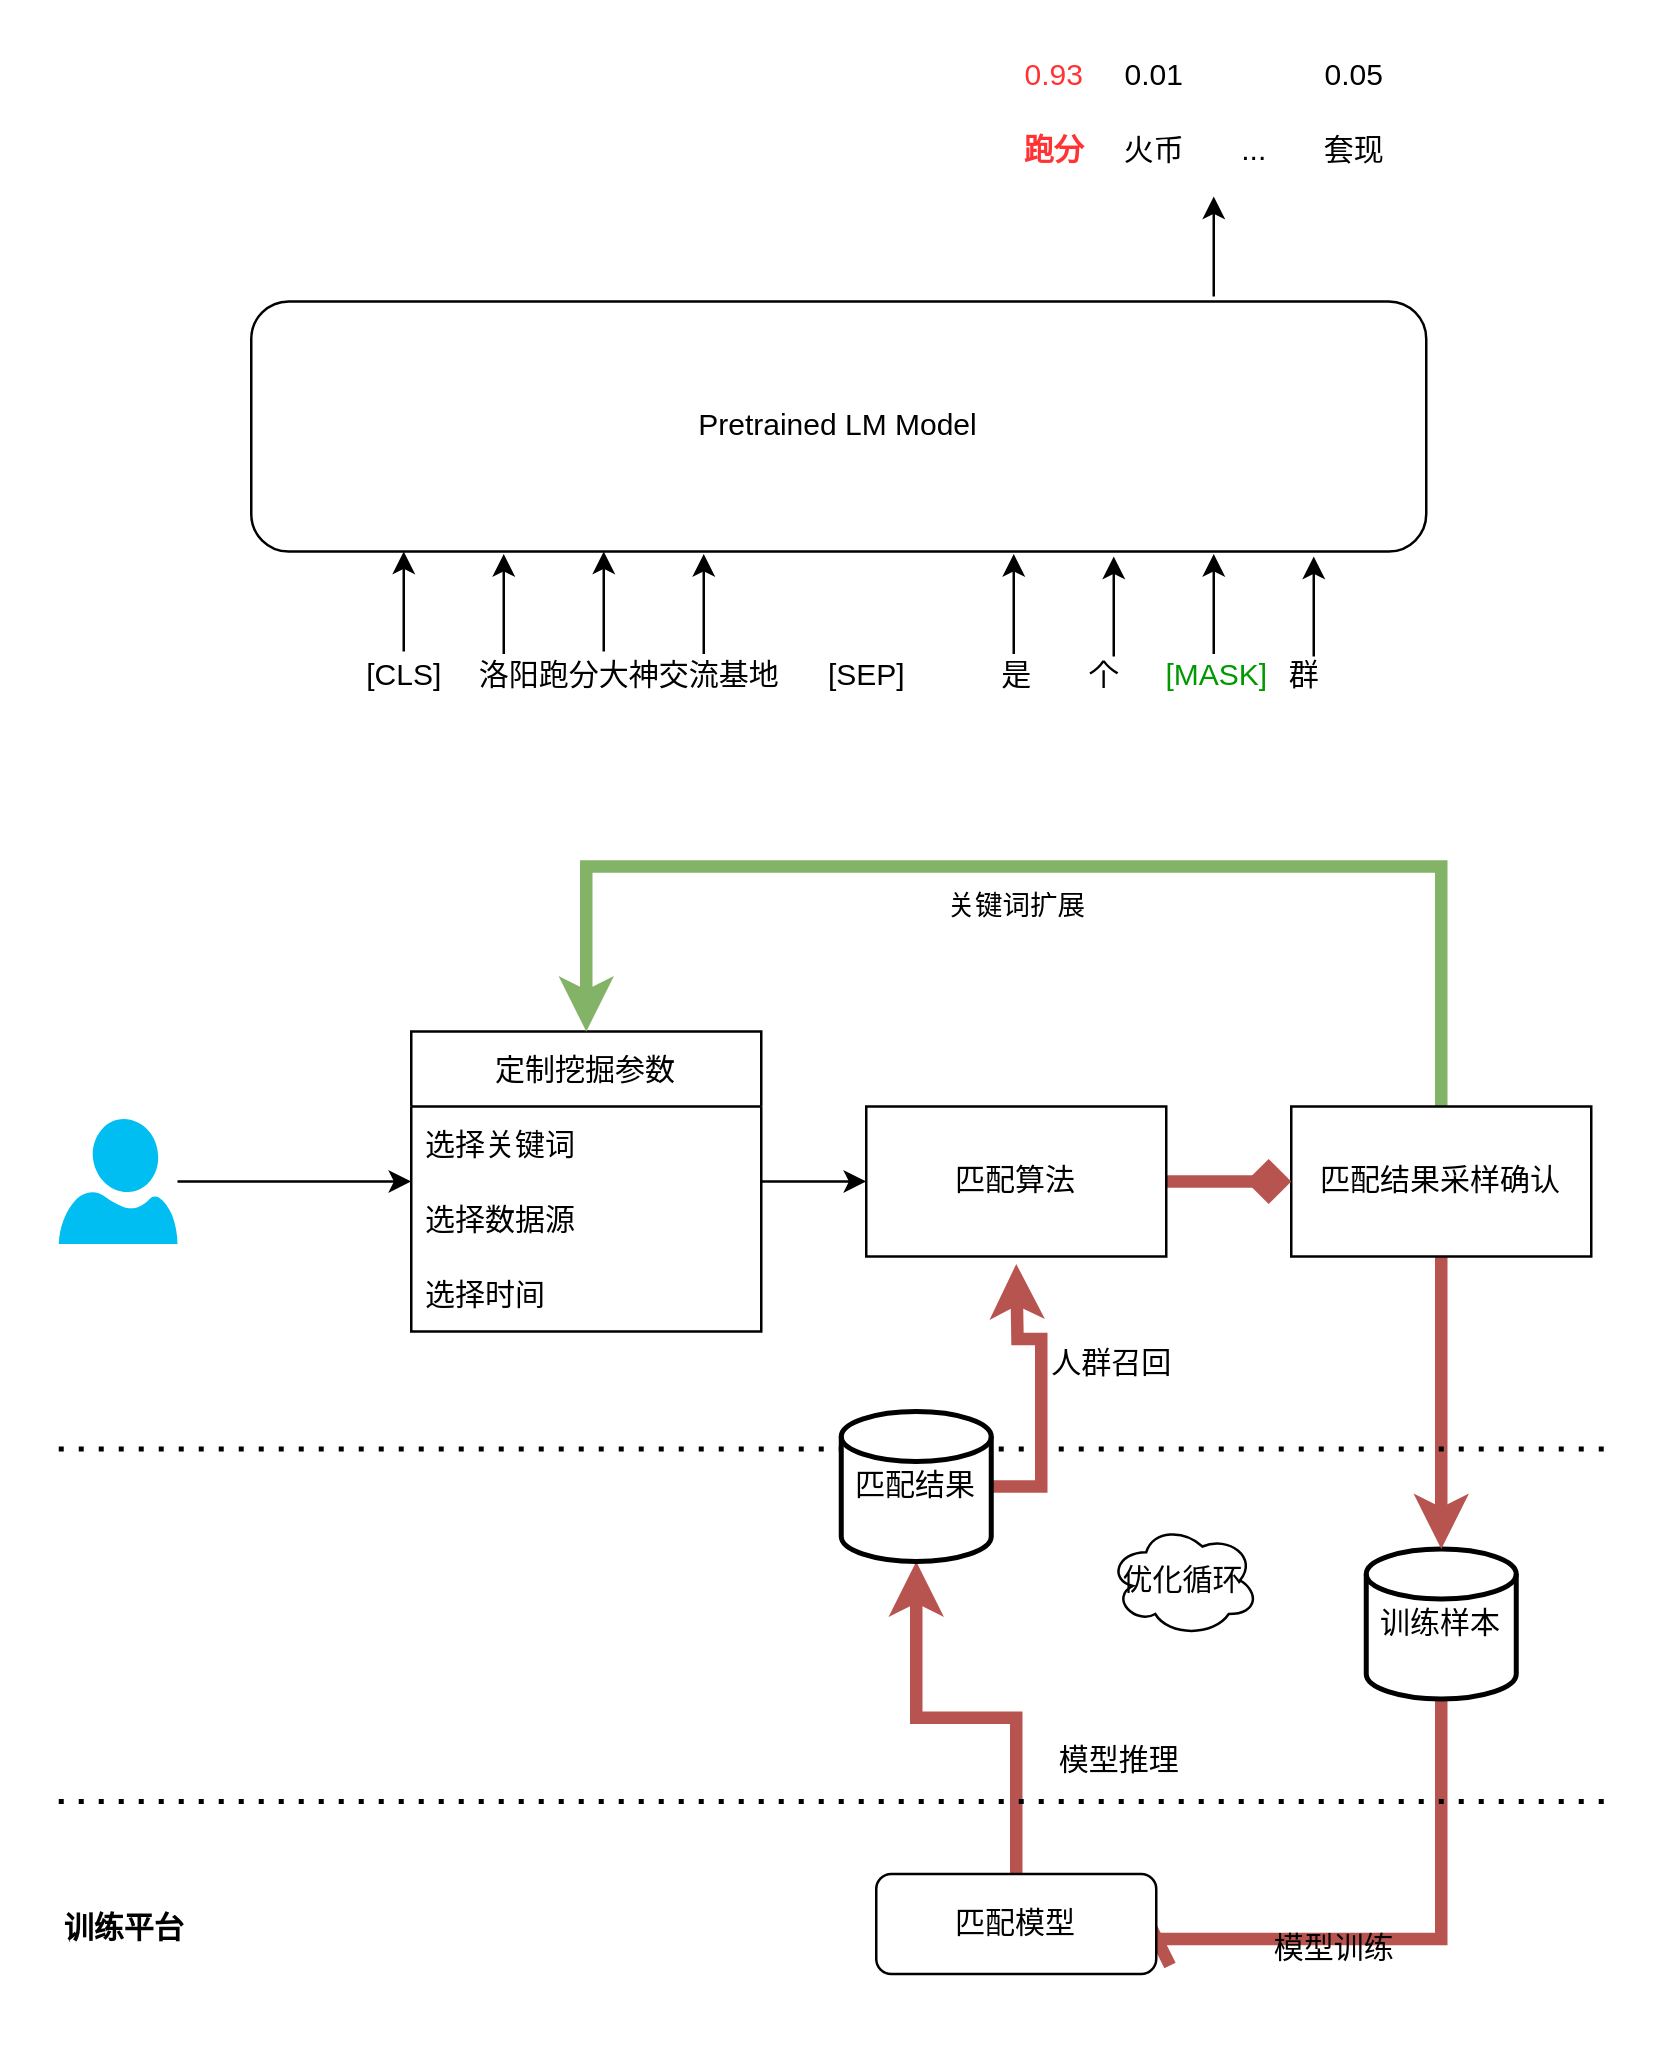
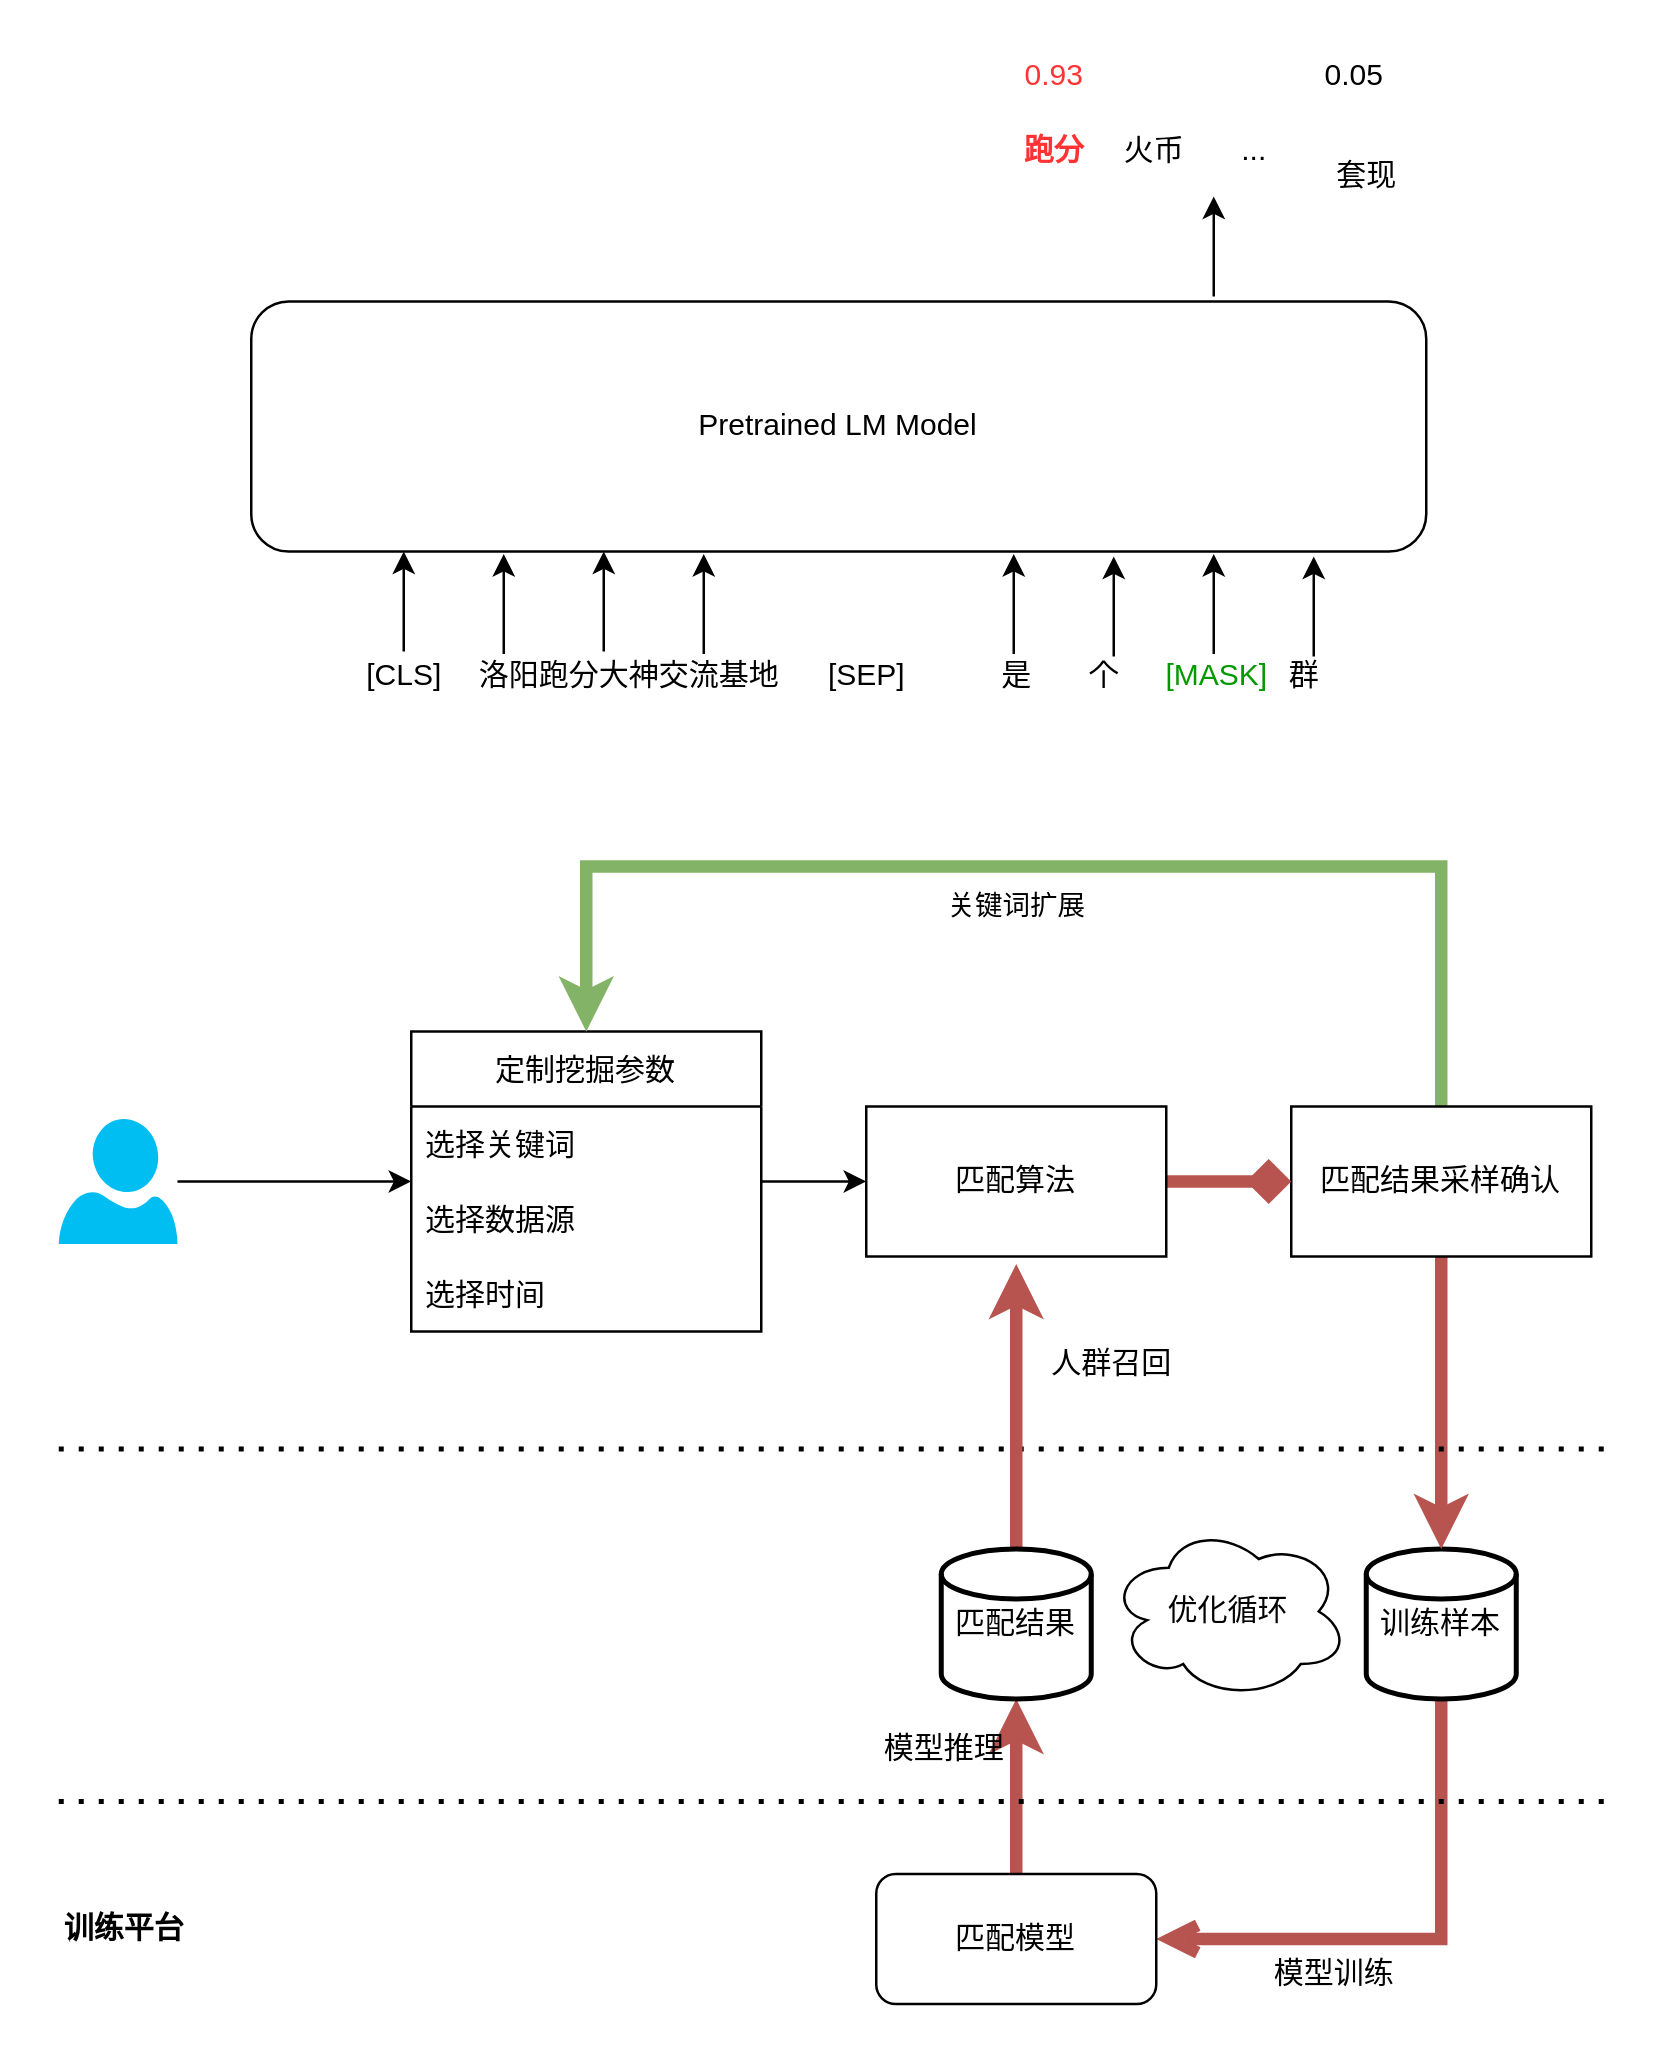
- <mxCell id="24" value="0.01" style="text;html=1;align=center;verticalAlign=middle;resizable=0;points=[];autosize=1;strokeColor=none;fillColor=none;" vertex="1" parent="1"><mxGeometry x="441" y="20" width="40" height="20" as="geometry" /></mxCell>
- <mxCell id="21" value="套现" style="text;html=1;align=center;verticalAlign=middle;resizable=0;points=[];autosize=1;strokeColor=none;fillColor=none;" vertex="1" parent="1"><mxGeometry x="521" y="50" width="40" height="20" as="geometry" /></mxCell>
+ <mxCell id="21" value="套现" style="text;html=1;align=center;verticalAlign=middle;resizable=0;points=[];autosize=1;strokeColor=none;fillColor=none;" vertex="1" parent="1"><mxGeometry x="526" y="60" width="40" height="20" as="geometry" /></mxCell>
- <mxCell id="47" value="匹配结果" style="strokeWidth=2;html=1;shape=mxgraph.flowchart.database;whiteSpace=wrap;fontColor=#000000;" vertex="1" parent="1"><mxGeometry x="336" y="564" width="60" height="60" as="geometry" /></mxCell>
+ <mxCell id="47" value="匹配结果" style="strokeWidth=2;html=1;shape=mxgraph.flowchart.database;whiteSpace=wrap;fontColor=#000000;" vertex="1" parent="1"><mxGeometry x="376" y="619" width="60" height="60" as="geometry" /></mxCell>
- <mxCell id="51" value="优化循环" style="ellipse;shape=cloud;whiteSpace=wrap;html=1;fontColor=#000000;" vertex="1" parent="1"><mxGeometry x="443" y="609" width="60" height="45" as="geometry" /></mxCell>
+ <mxCell id="51" value="优化循环" style="ellipse;shape=cloud;whiteSpace=wrap;html=1;fontColor=#000000;" vertex="1" parent="1"><mxGeometry x="443" y="609" width="96" height="70" as="geometry" /></mxCell>
- <mxCell id="49" value="模型推理" style="text;html=1;align=center;verticalAlign=middle;resizable=0;points=[];autosize=1;strokeColor=none;fillColor=none;fontColor=#000000;" vertex="1" parent="1"><mxGeometry x="418" y="695" width="58" height="18" as="geometry" /></mxCell>
+ <mxCell id="49" value="模型推理" style="text;html=1;align=center;verticalAlign=middle;resizable=0;points=[];autosize=1;strokeColor=none;fillColor=none;fontColor=#000000;" vertex="1" parent="1"><mxGeometry x="348" y="690" width="58" height="18" as="geometry" /></mxCell>
- <mxCell id="39" value="匹配模型" style="rounded=1;whiteSpace=wrap;html=1;fontColor=#000000;" vertex="1" parent="1"><mxGeometry x="350" y="749" width="112" height="40" as="geometry" /></mxCell>
+ <mxCell id="39" value="匹配模型" style="rounded=1;whiteSpace=wrap;html=1;fontColor=#000000;" vertex="1" parent="1"><mxGeometry x="350" y="749" width="112" height="52" as="geometry" /></mxCell>
- <mxCell id="48" value="模型训练" style="text;html=1;align=center;verticalAlign=middle;resizable=0;points=[];autosize=1;strokeColor=none;fillColor=none;fontColor=#000000;" vertex="1" parent="1"><mxGeometry x="504" y="770" width="58" height="18" as="geometry" /></mxCell>
+ <mxCell id="48" value="模型训练" style="text;html=1;align=center;verticalAlign=middle;resizable=0;points=[];autosize=1;strokeColor=none;fillColor=none;fontColor=#000000;" vertex="1" parent="1"><mxGeometry x="504" y="780" width="58" height="18" as="geometry" /></mxCell>
